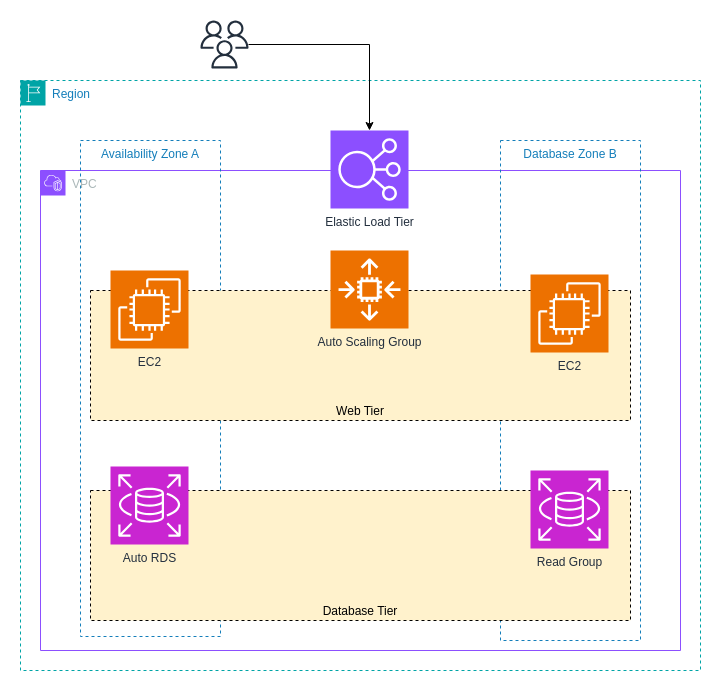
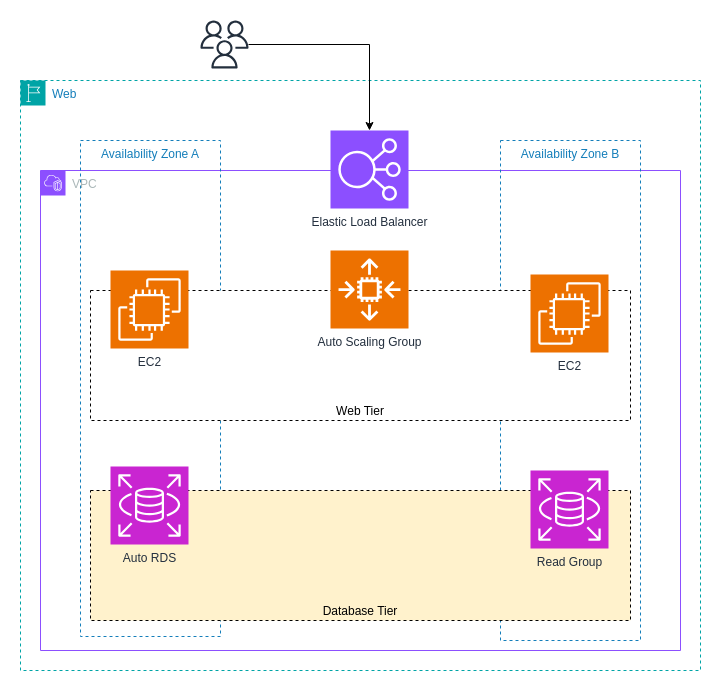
- <mxCell id="3" value="Region" style="points=[[0,0],[0.25,0],[0.5,0],[0.75,0],[1,0],[1,0.25],[1,0.5],[1,0.75],[1,1],[0.75,1],[0.5,1],[0.25,1],[0,1],[0,0.75],[0,0.5],[0,0.25]];outlineConnect=0;gradientColor=none;html=1;whiteSpace=wrap;fontSize=12;fontStyle=0;container=1;pointerEvents=0;collapsible=0;recursiveResize=0;shape=mxgraph.aws4.group;grIcon=mxgraph.aws4.group_region;strokeColor=#00A4A6;fillColor=none;verticalAlign=top;align=left;spacingLeft=30;fontColor=#147EBA;dashed=1;" parent="2" vertex="1"><mxGeometry x="20" y="80" width="680" height="590" as="geometry" /></mxCell>
+ <mxCell id="3" value="Web" style="points=[[0,0],[0.25,0],[0.5,0],[0.75,0],[1,0],[1,0.25],[1,0.5],[1,0.75],[1,1],[0.75,1],[0.5,1],[0.25,1],[0,1],[0,0.75],[0,0.5],[0,0.25]];outlineConnect=0;gradientColor=none;html=1;whiteSpace=wrap;fontSize=12;fontStyle=0;container=1;pointerEvents=0;collapsible=0;recursiveResize=0;shape=mxgraph.aws4.group;grIcon=mxgraph.aws4.group_region;strokeColor=#00A4A6;fillColor=none;verticalAlign=top;align=left;spacingLeft=30;fontColor=#147EBA;dashed=1;" parent="2" vertex="1"><mxGeometry x="20" y="80" width="680" height="590" as="geometry" /></mxCell>
- <mxCell id="6" value="Database Zone B" style="fillColor=none;strokeColor=#147EBA;dashed=1;verticalAlign=top;fontStyle=0;fontColor=#147EBA;whiteSpace=wrap;html=1;" parent="4" vertex="1"><mxGeometry x="460" y="-30" width="140" height="500" as="geometry" /></mxCell>
+ <mxCell id="6" value="Availability Zone B" style="fillColor=none;strokeColor=#147EBA;dashed=1;verticalAlign=top;fontStyle=0;fontColor=#147EBA;whiteSpace=wrap;html=1;" parent="4" vertex="1"><mxGeometry x="460" y="-30" width="140" height="500" as="geometry" /></mxCell>
- <mxCell id="14" value="Elastic Load Tier" style="sketch=0;points=[[0,0,0],[0.25,0,0],[0.5,0,0],[0.75,0,0],[1,0,0],[0,1,0],[0.25,1,0],[0.5,1,0],[0.75,1,0],[1,1,0],[0,0.25,0],[0,0.5,0],[0,0.75,0],[1,0.25,0],[1,0.5,0],[1,0.75,0]];outlineConnect=0;fontColor=#232F3E;fillColor=#8C4FFF;strokeColor=#ffffff;dashed=0;verticalLabelPosition=bottom;verticalAlign=top;align=center;html=1;fontSize=12;fontStyle=0;aspect=fixed;shape=mxgraph.aws4.resourceIcon;resIcon=mxgraph.aws4.elastic_load_balancing;" parent="4" vertex="1"><mxGeometry x="290" y="-40" width="78" height="78" as="geometry" /></mxCell>
+ <mxCell id="14" value="Elastic Load Balancer" style="sketch=0;points=[[0,0,0],[0.25,0,0],[0.5,0,0],[0.75,0,0],[1,0,0],[0,1,0],[0.25,1,0],[0.5,1,0],[0.75,1,0],[1,1,0],[0,0.25,0],[0,0.5,0],[0,0.75,0],[1,0.25,0],[1,0.5,0],[1,0.75,0]];outlineConnect=0;fontColor=#232F3E;fillColor=#8C4FFF;strokeColor=#ffffff;dashed=0;verticalLabelPosition=bottom;verticalAlign=top;align=center;html=1;fontSize=12;fontStyle=0;aspect=fixed;shape=mxgraph.aws4.resourceIcon;resIcon=mxgraph.aws4.elastic_load_balancing;" parent="4" vertex="1"><mxGeometry x="290" y="-40" width="78" height="78" as="geometry" /></mxCell>
- <mxCell id="7" value="&lt;div&gt;Web Tier&lt;br&gt;&lt;/div&gt;" style="dashed=1;verticalAlign=bottom;fontStyle=0;whiteSpace=wrap;html=1;fillColor=#fff2cc;" parent="4" vertex="1"><mxGeometry x="50" y="120" width="540" height="130" as="geometry" /></mxCell>
+ <mxCell id="7" value="&lt;div&gt;Web Tier&lt;br&gt;&lt;/div&gt;" style="dashed=1;verticalAlign=bottom;fontStyle=0;whiteSpace=wrap;html=1;" parent="4" vertex="1"><mxGeometry x="50" y="120" width="540" height="130" as="geometry" /></mxCell>
